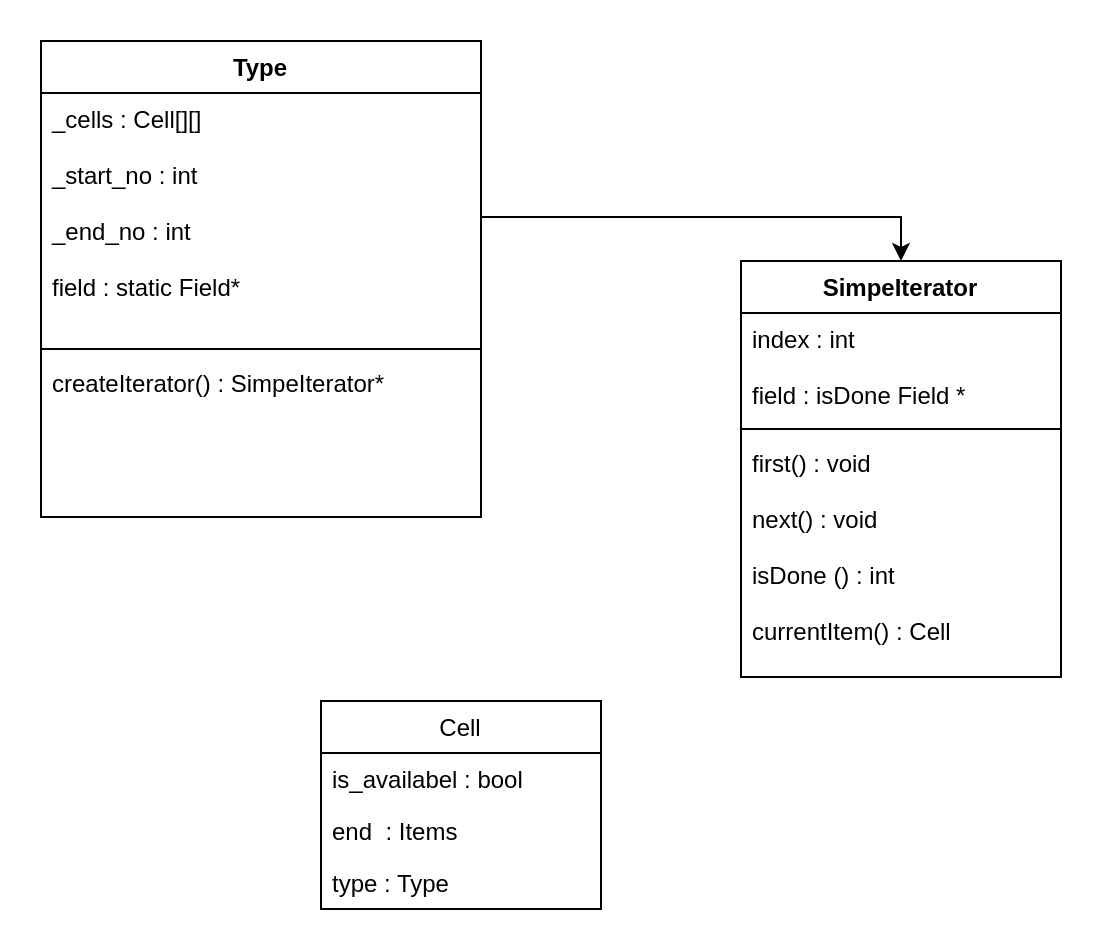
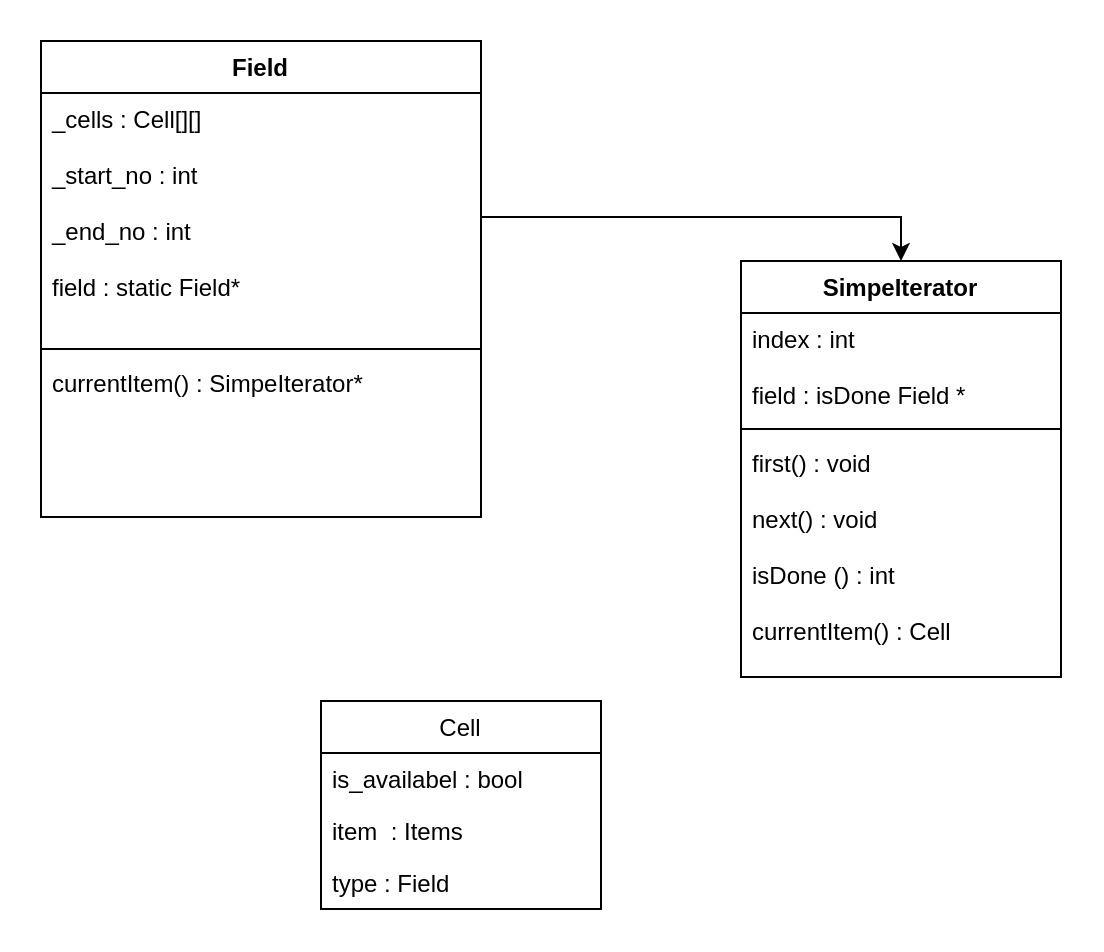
- <mxCell id="2" value="Type" style="swimlane;fontStyle=1;align=center;verticalAlign=top;childLayout=stackLayout;horizontal=1;startSize=26;horizontalStack=0;resizeParent=1;resizeParentMax=0;resizeLast=0;collapsible=1;marginBottom=0;" vertex="1" parent="1"><mxGeometry x="20" y="20" width="220" height="238" as="geometry" /></mxCell>
+ <mxCell id="2" value="Field" style="swimlane;fontStyle=1;align=center;verticalAlign=top;childLayout=stackLayout;horizontal=1;startSize=26;horizontalStack=0;resizeParent=1;resizeParentMax=0;resizeLast=0;collapsible=1;marginBottom=0;" vertex="1" parent="1"><mxGeometry x="20" y="20" width="220" height="238" as="geometry" /></mxCell>
- <mxCell id="5" value="createIterator() : SimpeIterator*&#10;" style="text;strokeColor=none;fillColor=none;align=left;verticalAlign=top;spacingLeft=4;spacingRight=4;overflow=hidden;rotatable=0;points=[[0,0.5],[1,0.5]];portConstraint=eastwest;" vertex="1" parent="2"><mxGeometry y="158" width="220" height="80" as="geometry" /></mxCell>
+ <mxCell id="5" value="currentItem() : SimpeIterator*&#10;" style="text;strokeColor=none;fillColor=none;align=left;verticalAlign=top;spacingLeft=4;spacingRight=4;overflow=hidden;rotatable=0;points=[[0,0.5],[1,0.5]];portConstraint=eastwest;" vertex="1" parent="2"><mxGeometry y="158" width="220" height="80" as="geometry" /></mxCell>
- <mxCell id="13" value="end  : Items" style="text;strokeColor=none;fillColor=none;align=left;verticalAlign=top;spacingLeft=4;spacingRight=4;overflow=hidden;rotatable=0;points=[[0,0.5],[1,0.5]];portConstraint=eastwest;" vertex="1" parent="11"><mxGeometry y="52" width="140" height="26" as="geometry" /></mxCell>
+ <mxCell id="13" value="item  : Items" style="text;strokeColor=none;fillColor=none;align=left;verticalAlign=top;spacingLeft=4;spacingRight=4;overflow=hidden;rotatable=0;points=[[0,0.5],[1,0.5]];portConstraint=eastwest;" vertex="1" parent="11"><mxGeometry y="52" width="140" height="26" as="geometry" /></mxCell>
- <mxCell id="14" value="type : Type" style="text;strokeColor=none;fillColor=none;align=left;verticalAlign=top;spacingLeft=4;spacingRight=4;overflow=hidden;rotatable=0;points=[[0,0.5],[1,0.5]];portConstraint=eastwest;" vertex="1" parent="11"><mxGeometry y="78" width="140" height="26" as="geometry" /></mxCell>
+ <mxCell id="14" value="type : Field" style="text;strokeColor=none;fillColor=none;align=left;verticalAlign=top;spacingLeft=4;spacingRight=4;overflow=hidden;rotatable=0;points=[[0,0.5],[1,0.5]];portConstraint=eastwest;" vertex="1" parent="11"><mxGeometry y="78" width="140" height="26" as="geometry" /></mxCell>
